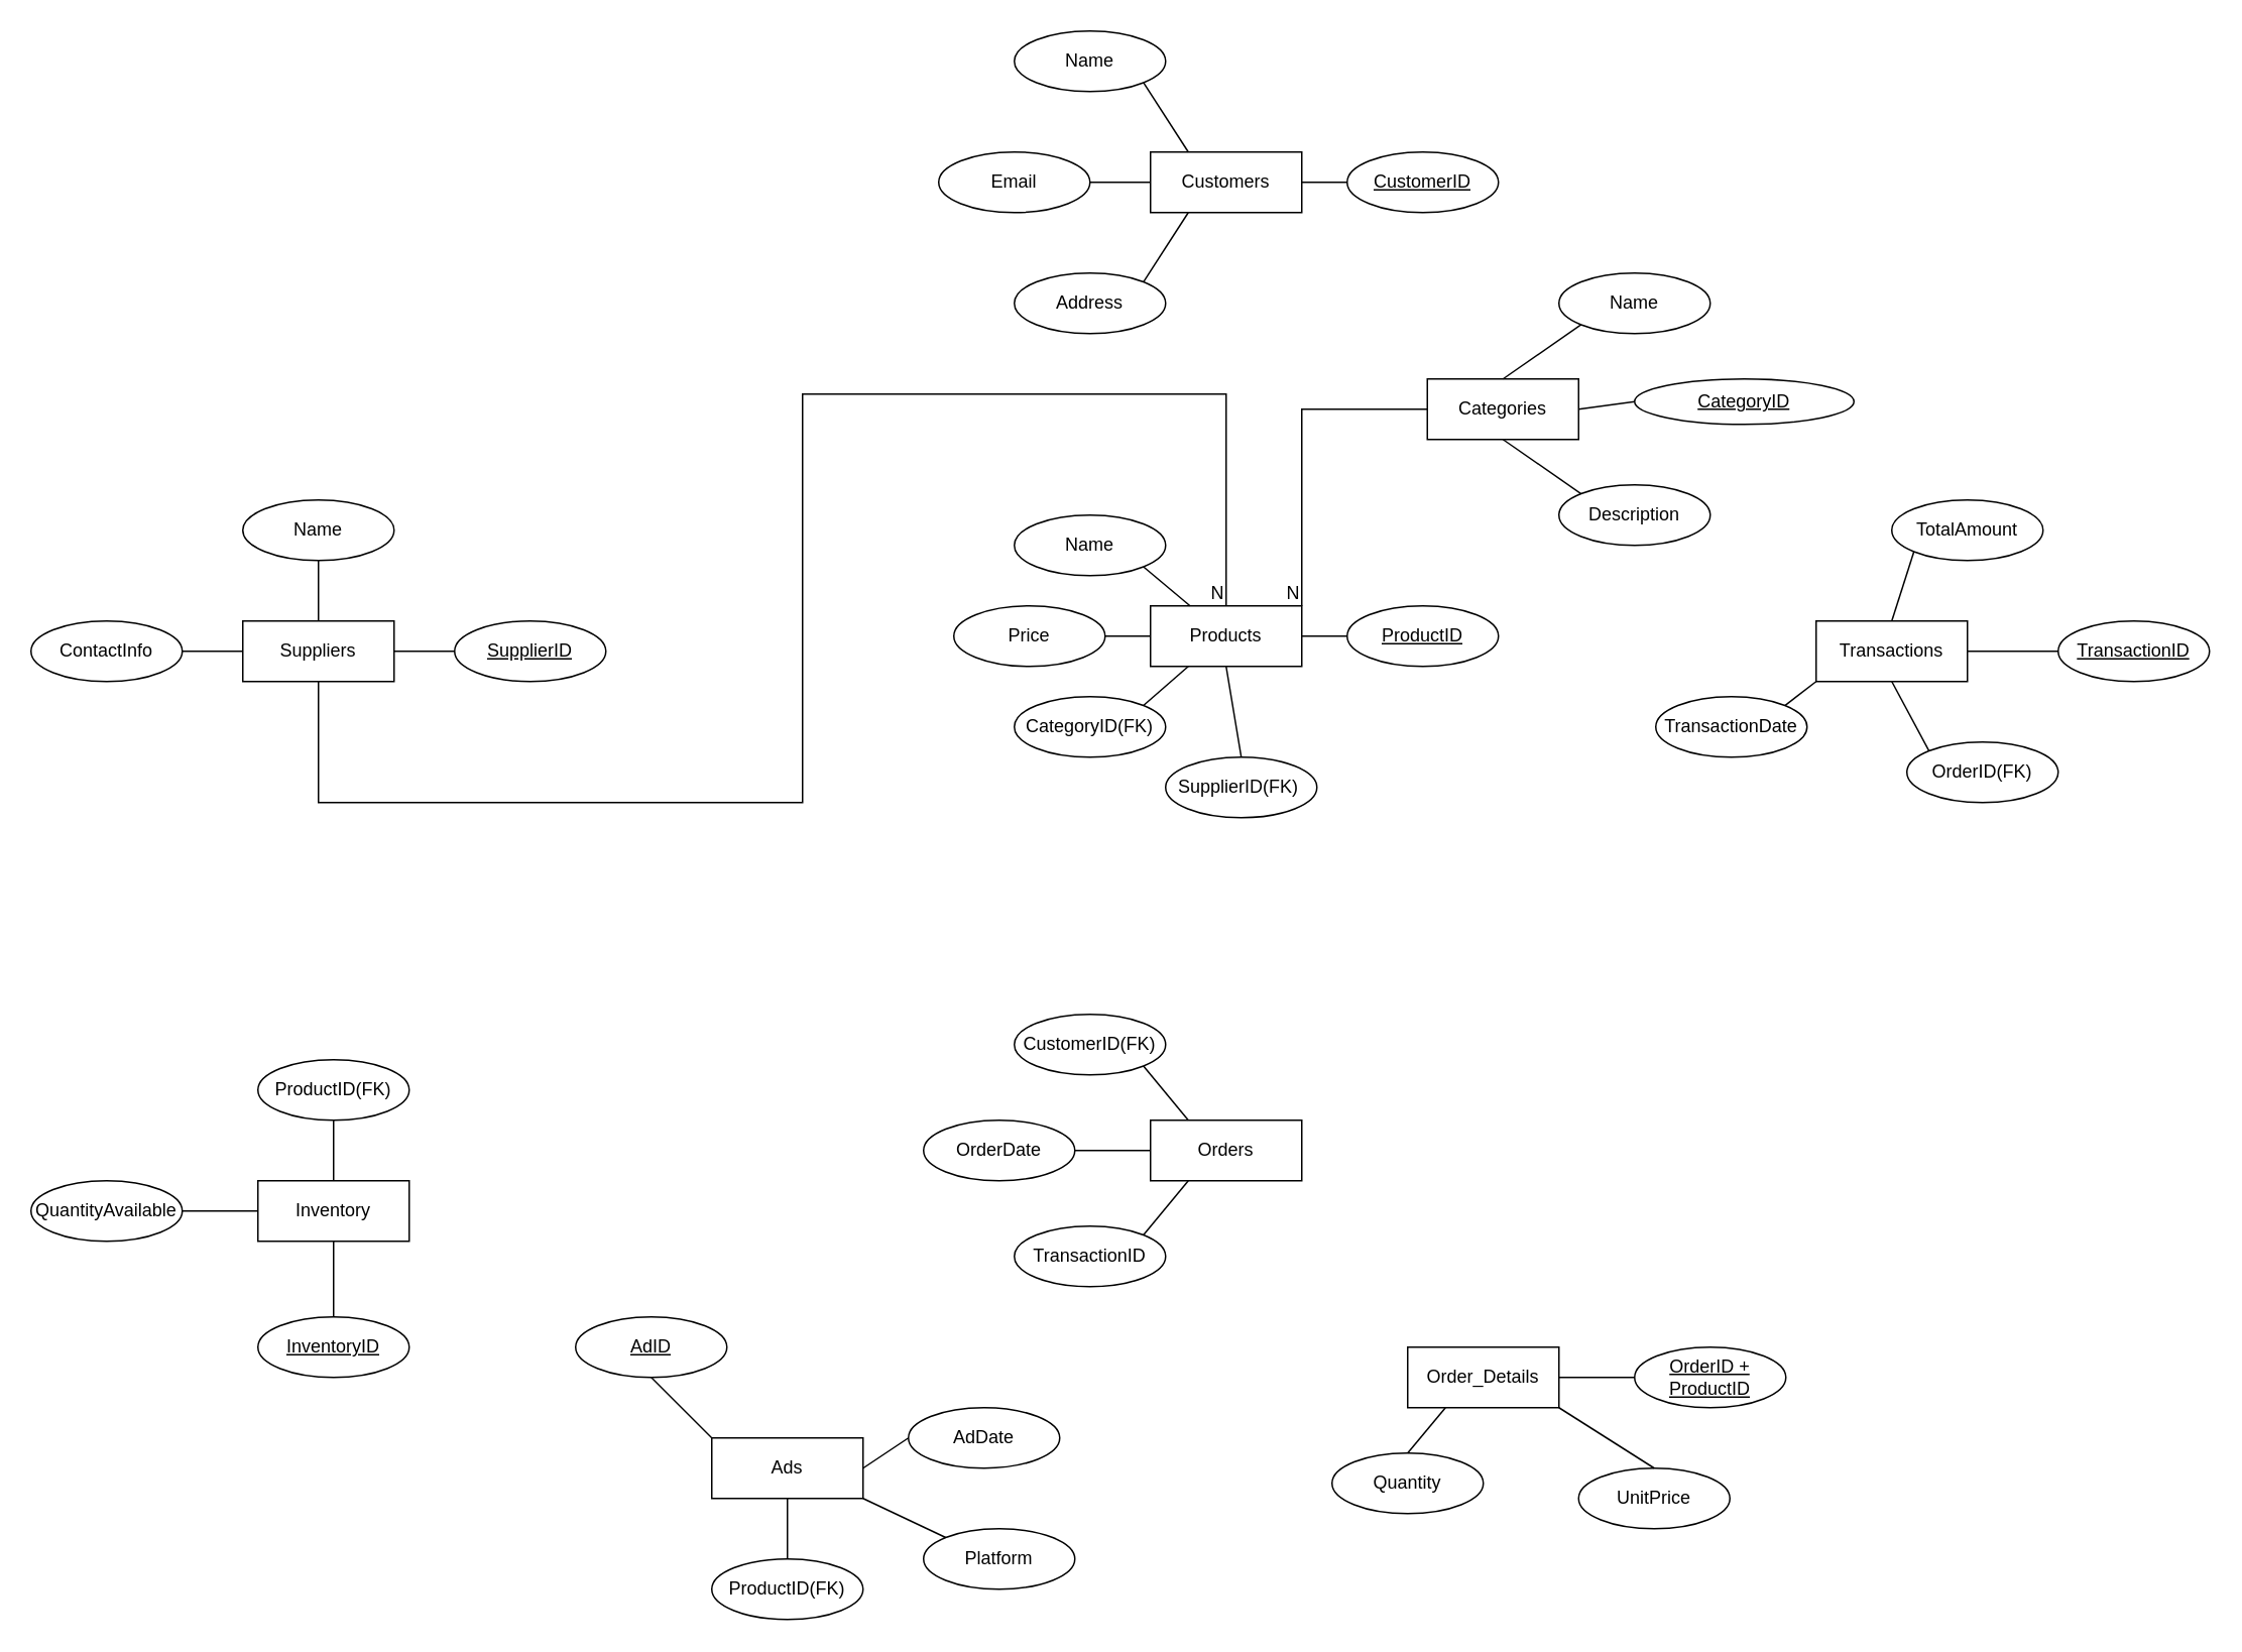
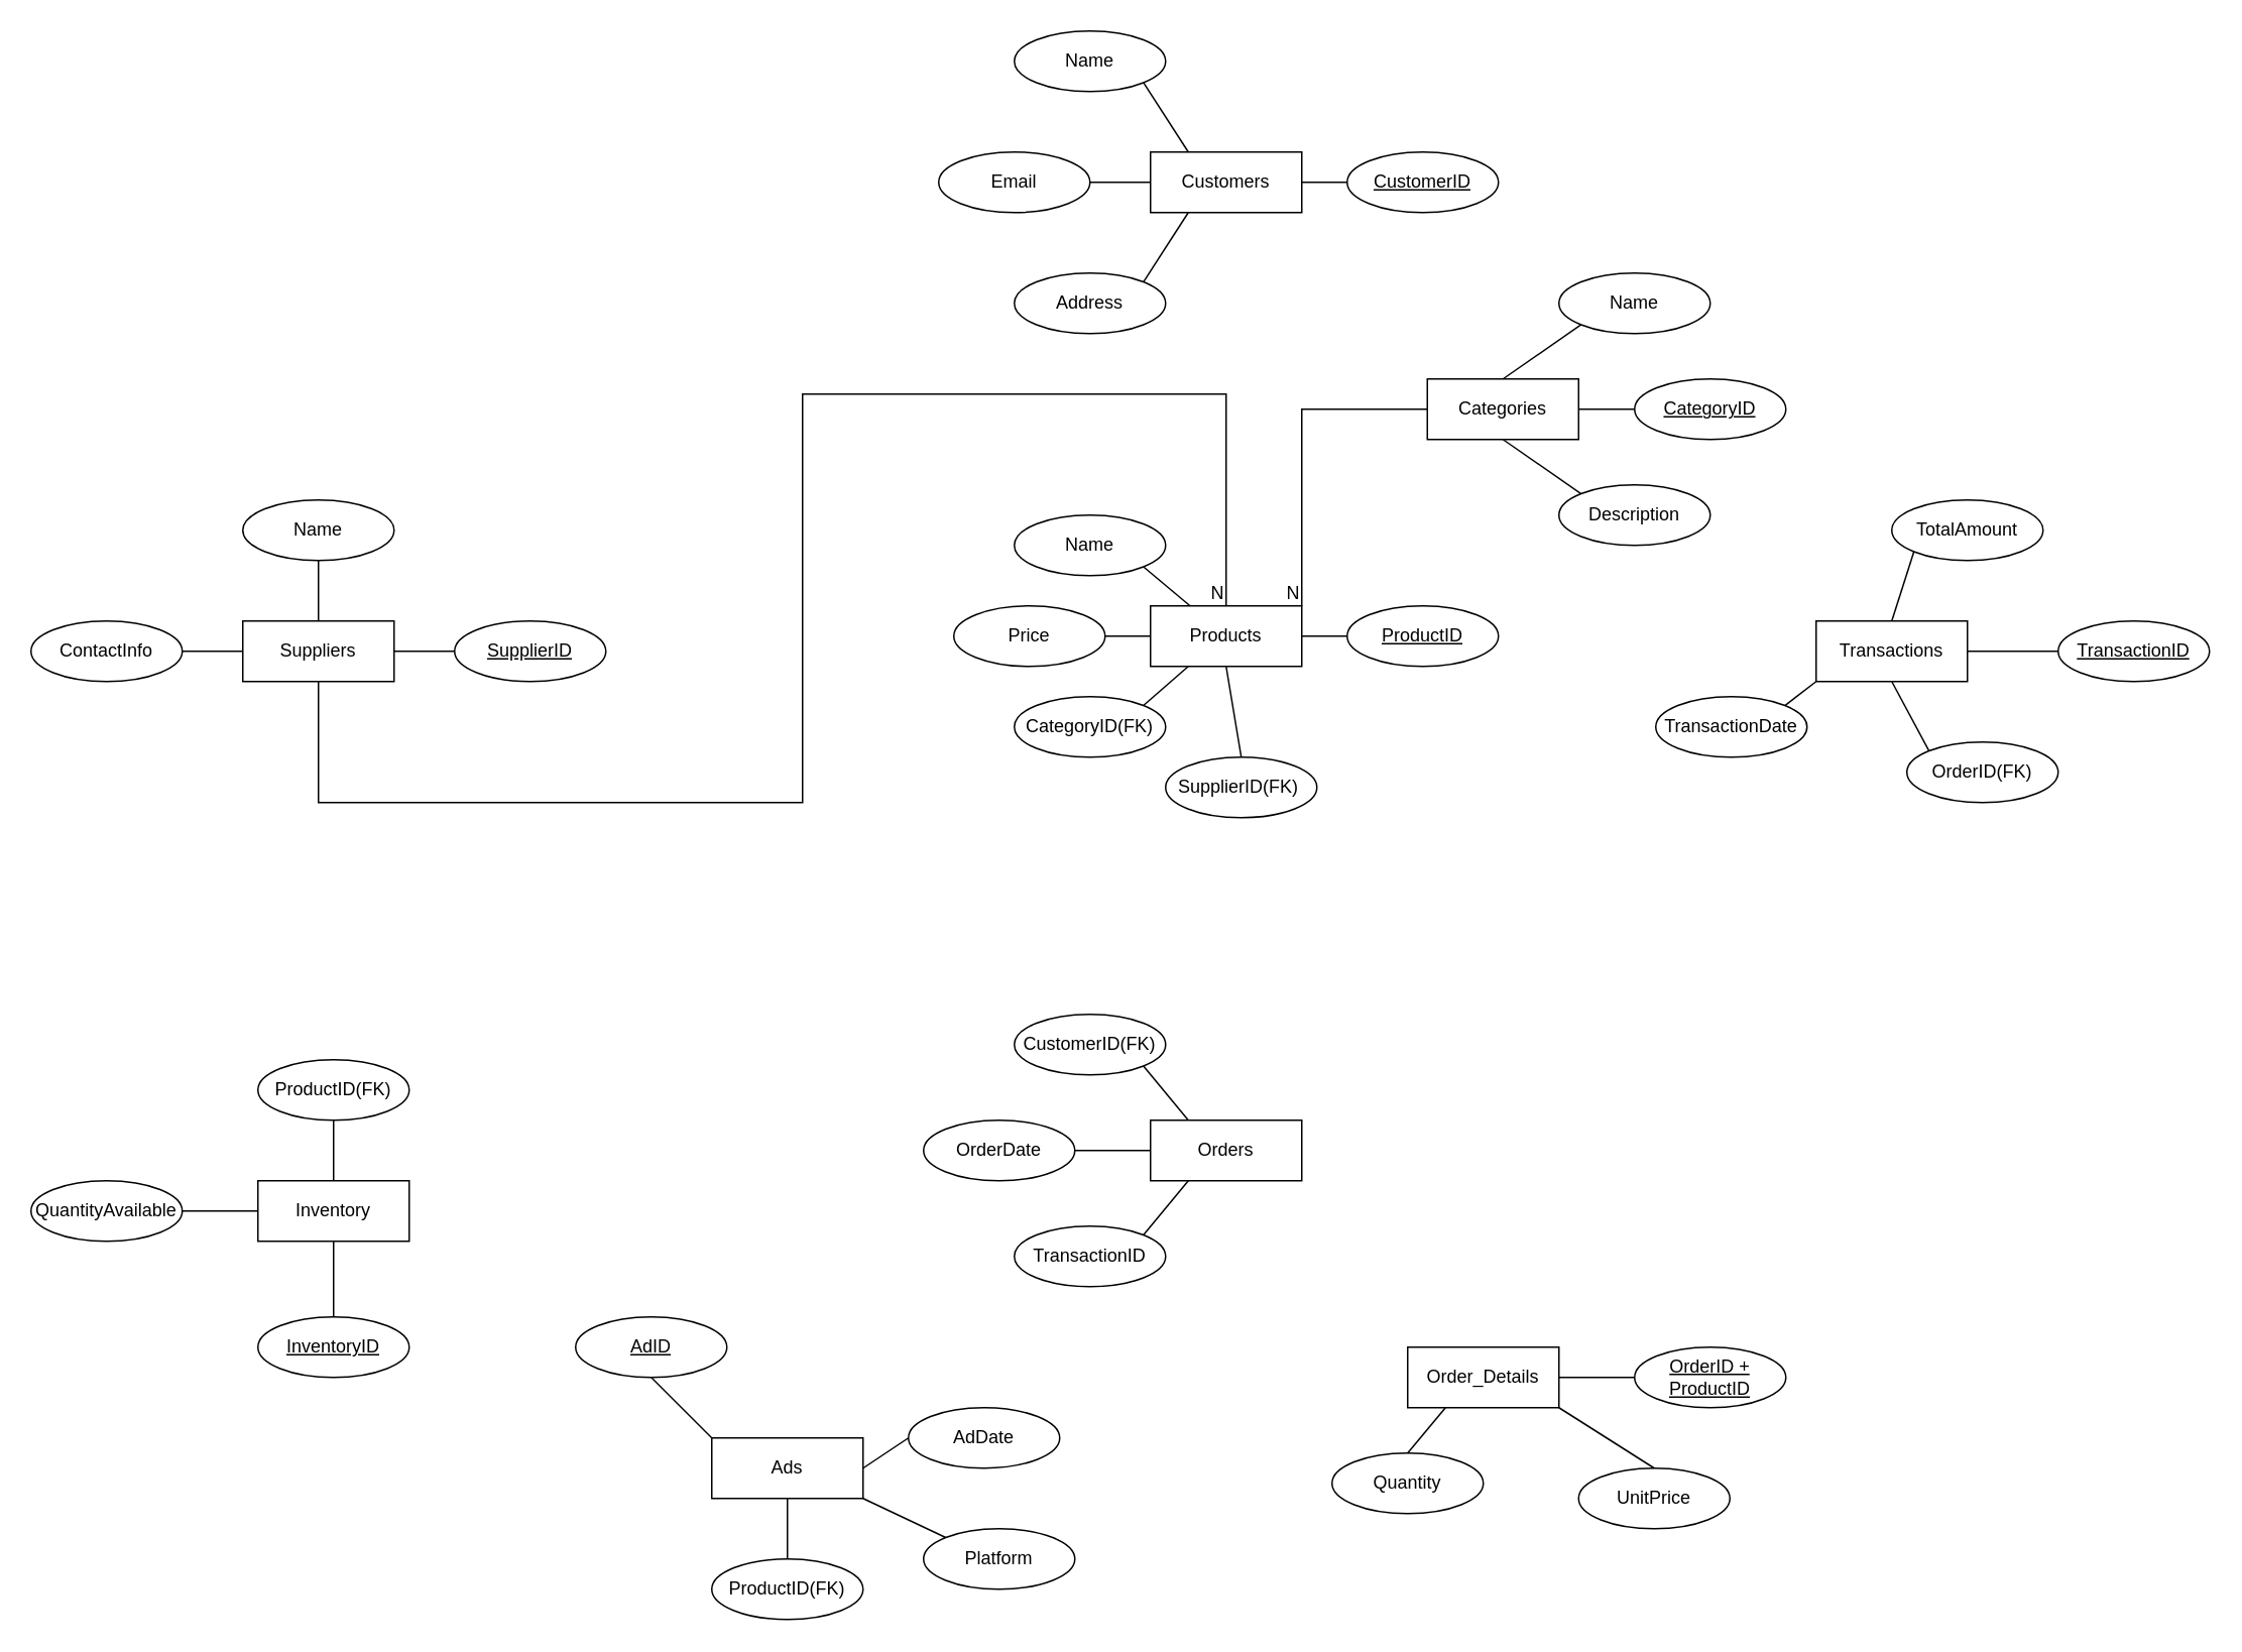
- <mxCell id="53" value="CategoryID" style="ellipse;whiteSpace=wrap;html=1;align=center;fontStyle=4;" vertex="1" parent="1"><mxGeometry x="1080" y="250" width="145" height="30" as="geometry" /></mxCell>
+ <mxCell id="53" value="CategoryID" style="ellipse;whiteSpace=wrap;html=1;align=center;fontStyle=4;" vertex="1" parent="1"><mxGeometry x="1080" y="250" width="100" height="40" as="geometry" /></mxCell>
